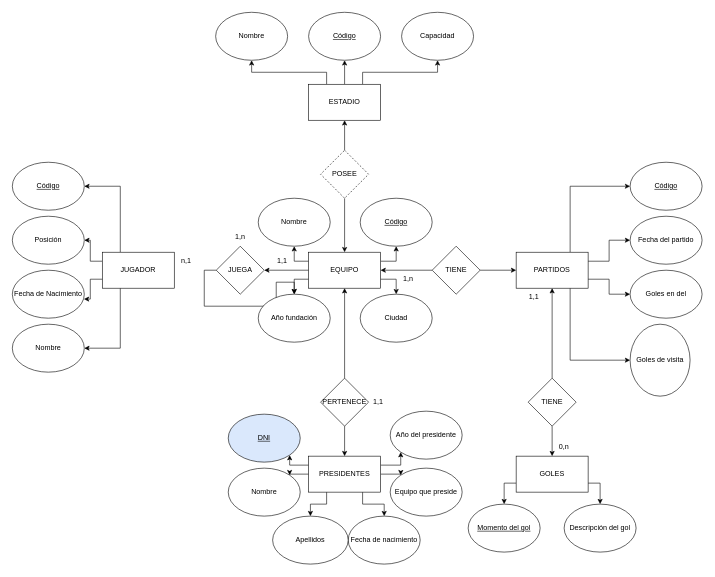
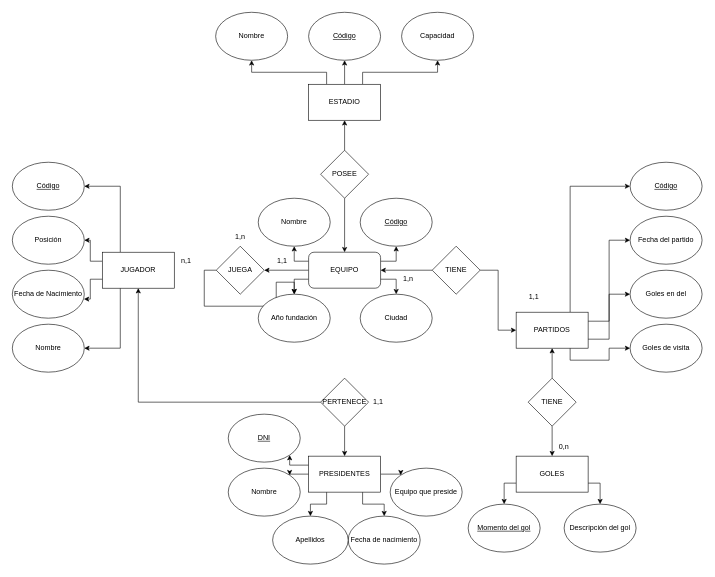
- <mxCell id="32" value="POSEE" style="rhombus;whiteSpace=wrap;html=1;dashed=1;" parent="1" vertex="1"><mxGeometry x="534" y="250" width="80" height="80" as="geometry" /></mxCell>
+ <mxCell id="32" value="POSEE" style="rhombus;whiteSpace=wrap;html=1;" parent="1" vertex="1"><mxGeometry x="534" y="250" width="80" height="80" as="geometry" /></mxCell>
- <mxCell id="7" value="EQUIPO" style="rounded=0;whiteSpace=wrap;html=1;" parent="1" vertex="1"><mxGeometry x="514" y="420" width="120" height="60" as="geometry" /></mxCell>
+ <mxCell id="7" value="EQUIPO" style="whiteSpace=wrap;html=1;rounded=1;" parent="1" vertex="1"><mxGeometry x="514" y="420" width="120" height="60" as="geometry" /></mxCell>
- <mxCell id="22" value="PARTIDOS" style="rounded=0;whiteSpace=wrap;html=1;" parent="1" vertex="1"><mxGeometry x="860" y="420" width="120" height="60" as="geometry" /></mxCell>
+ <mxCell id="22" value="PARTIDOS" style="rounded=0;whiteSpace=wrap;html=1;" parent="1" vertex="1"><mxGeometry x="860" y="520" width="120" height="60" as="geometry" /></mxCell>
- <mxCell id="36" style="edgeStyle=orthogonalEdgeStyle;rounded=0;orthogonalLoop=1;jettySize=auto;html=1;entryX=0.5;entryY=1;entryDx=0;entryDy=0;" parent="1" source="38" target="7" edge="1"><mxGeometry relative="1" as="geometry" /></mxCell>
+ <mxCell id="36" style="edgeStyle=orthogonalEdgeStyle;rounded=0;orthogonalLoop=1;jettySize=auto;html=1;" parent="1" source="38" target="29" edge="1"><mxGeometry relative="1" as="geometry" /></mxCell>
- <mxCell id="65" value="Goles de visita" style="ellipse;whiteSpace=wrap;html=1;" parent="1" vertex="1"><mxGeometry x="1050" y="540" width="100" height="120" as="geometry" /></mxCell>
+ <mxCell id="65" value="Goles de visita" style="ellipse;whiteSpace=wrap;html=1;" parent="1" vertex="1"><mxGeometry x="1050" y="540" width="120" height="80" as="geometry" /></mxCell>
- <mxCell id="73" value="Año del presidente" style="ellipse;whiteSpace=wrap;html=1;" parent="1" vertex="1"><mxGeometry x="650" y="685" width="120" height="80" as="geometry" /></mxCell>
- <mxCell id="45" value="&lt;u&gt;DNI&lt;/u&gt;" style="ellipse;whiteSpace=wrap;html=1;fillColor=#dae8fc;" parent="1" vertex="1"><mxGeometry x="380" y="690" width="120" height="80" as="geometry" /></mxCell>
+ <mxCell id="45" value="&lt;u&gt;DNI&lt;/u&gt;" style="ellipse;whiteSpace=wrap;html=1;" parent="1" vertex="1"><mxGeometry x="380" y="690" width="120" height="80" as="geometry" /></mxCell>
- <mxCell id="13" style="edgeStyle=orthogonalEdgeStyle;rounded=0;orthogonalLoop=1;jettySize=auto;html=1;exitX=1;exitY=0.25;exitDx=0;exitDy=0;entryX=0;entryY=1;entryDx=0;entryDy=0;" parent="1" source="17" target="73" edge="1"><mxGeometry relative="1" as="geometry" /></mxCell>
